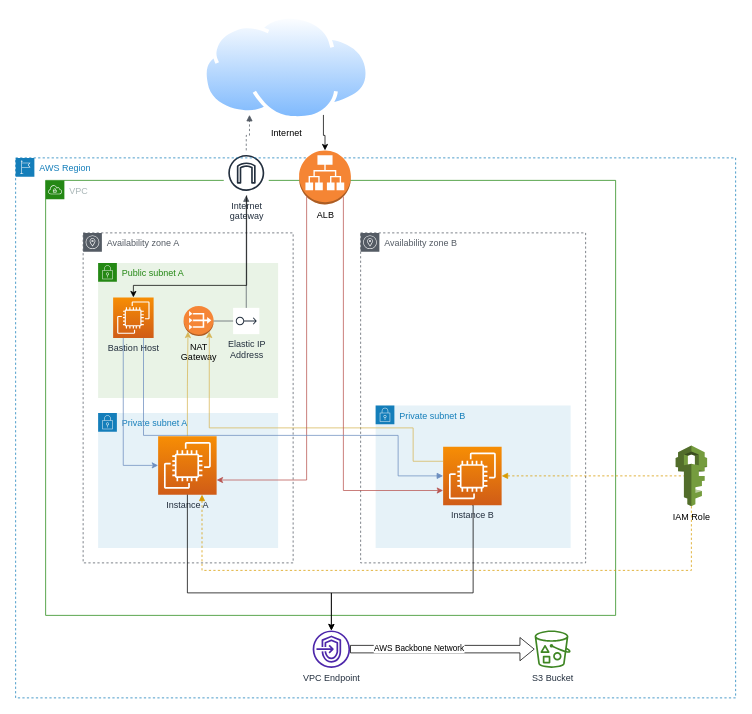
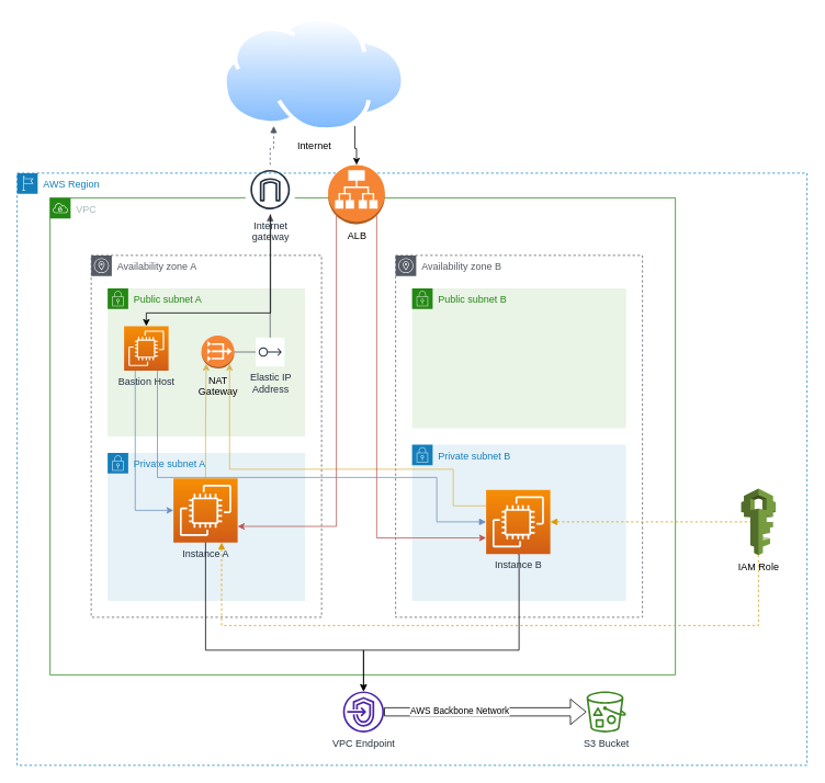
+ <mxCell id="10" value="Public subnet B" style="points=[[0,0],[0.25,0],[0.5,0],[0.75,0],[1,0],[1,0.25],[1,0.5],[1,0.75],[1,1],[0.75,1],[0.5,1],[0.25,1],[0,1],[0,0.75],[0,0.5],[0,0.25]];outlineConnect=0;gradientColor=none;html=1;whiteSpace=wrap;fontSize=12;fontStyle=0;container=1;pointerEvents=0;collapsible=0;recursiveResize=0;shape=mxgraph.aws4.group;grIcon=mxgraph.aws4.group_security_group;grStroke=0;strokeColor=#248814;fillColor=#E9F3E6;verticalAlign=top;align=left;spacingLeft=30;fontColor=#248814;dashed=0;" vertex="1" parent="4"><mxGeometry x="480" y="140" width="260" height="170" as="geometry" /></mxCell>
